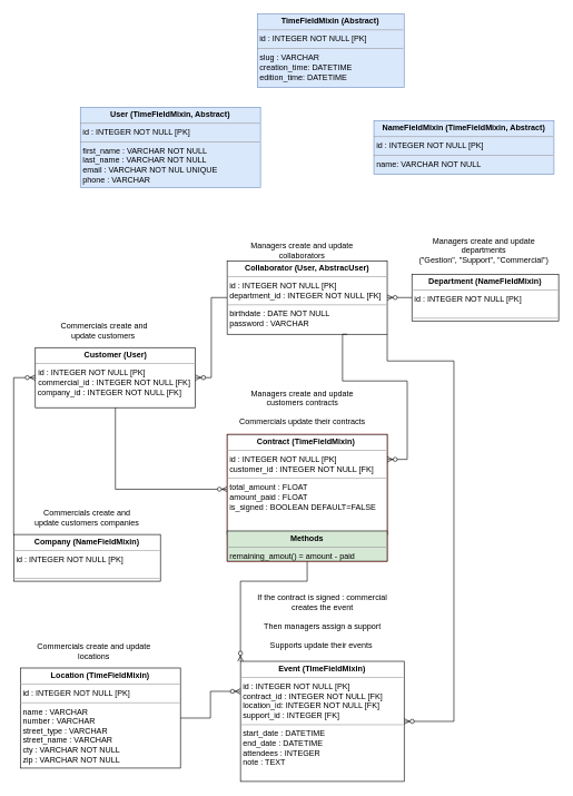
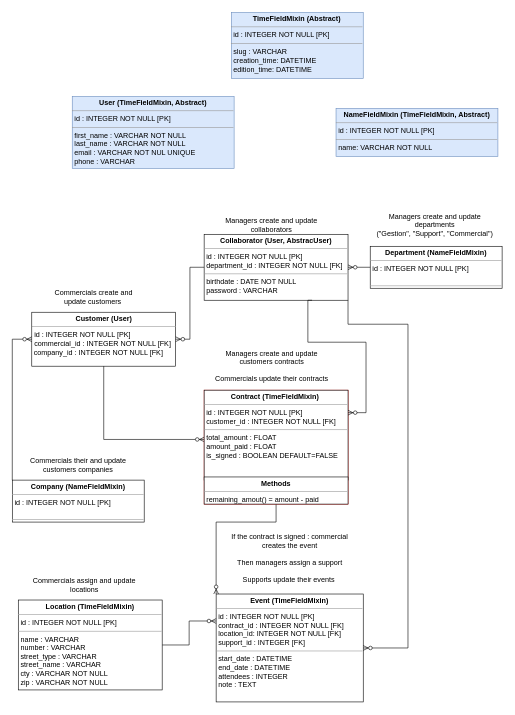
- <mxCell id="19" value="Commercials create and update customers companies" style="text;html=1;strokeColor=none;fillColor=none;align=center;verticalAlign=middle;whiteSpace=wrap;rounded=0;" parent="1" vertex="1"><mxGeometry x="46.16" y="760" width="167.68" height="30" as="geometry" /></mxCell>
+ <mxCell id="19" value="Commercials their and update customers companies" style="text;html=1;strokeColor=none;fillColor=none;align=center;verticalAlign=middle;whiteSpace=wrap;rounded=0;" parent="1" vertex="1"><mxGeometry x="46.16" y="760" width="167.68" height="30" as="geometry" /></mxCell>
- <mxCell id="17" value="&lt;p style=&quot;margin:0px;margin-top:4px;text-align:center;&quot;&gt;&lt;b&gt;Methods&lt;/b&gt;&lt;/p&gt;&lt;hr size=&quot;1&quot;&gt;&lt;p style=&quot;margin:0px;margin-left:4px;&quot;&gt;remaining_amout() = amount - paid&lt;br&gt;&lt;/p&gt;" style="verticalAlign=top;align=left;overflow=fill;fontSize=12;fontFamily=Helvetica;html=1;whiteSpace=wrap;fillColor=#d5e8d4;" parent="15" vertex="1"><mxGeometry y="144.762" width="240" height="45.238" as="geometry" /></mxCell>
+ <mxCell id="17" value="&lt;p style=&quot;margin:0px;margin-top:4px;text-align:center;&quot;&gt;&lt;b&gt;Methods&lt;/b&gt;&lt;/p&gt;&lt;hr size=&quot;1&quot;&gt;&lt;p style=&quot;margin:0px;margin-left:4px;&quot;&gt;remaining_amout() = amount - paid&lt;br&gt;&lt;/p&gt;" style="verticalAlign=top;align=left;overflow=fill;fontSize=12;fontFamily=Helvetica;html=1;whiteSpace=wrap;" parent="15" vertex="1"><mxGeometry y="144.762" width="240" height="45.238" as="geometry" /></mxCell>
- <mxCell id="20" value="Commercials create and update locations" style="text;html=1;strokeColor=none;fillColor=none;align=center;verticalAlign=middle;whiteSpace=wrap;rounded=0;" parent="1" vertex="1"><mxGeometry x="52.5" y="960" width="175" height="30" as="geometry" /></mxCell>
+ <mxCell id="20" value="Commercials assign and update locations" style="text;html=1;strokeColor=none;fillColor=none;align=center;verticalAlign=middle;whiteSpace=wrap;rounded=0;" parent="1" vertex="1"><mxGeometry x="52.5" y="960" width="175" height="30" as="geometry" /></mxCell>
